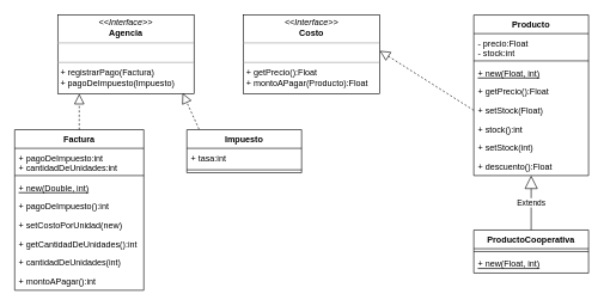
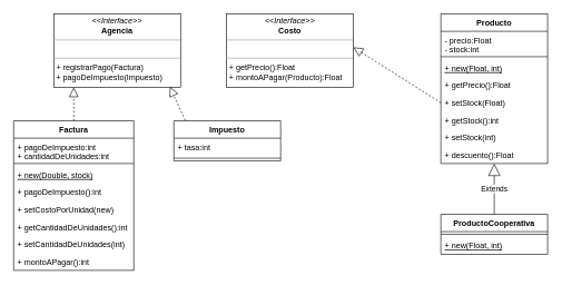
- <mxCell id="9" value="+ stock():int" style="text;strokeColor=none;fillColor=none;align=left;verticalAlign=top;spacingLeft=4;spacingRight=4;overflow=hidden;rotatable=0;points=[[0,0.5],[1,0.5]];portConstraint=eastwest;fontStyle=0" parent="3" vertex="1"><mxGeometry y="146" width="160" height="26" as="geometry" /></mxCell>
+ <mxCell id="9" value="+ getStock():int" style="text;strokeColor=none;fillColor=none;align=left;verticalAlign=top;spacingLeft=4;spacingRight=4;overflow=hidden;rotatable=0;points=[[0,0.5],[1,0.5]];portConstraint=eastwest;fontStyle=0" parent="3" vertex="1"><mxGeometry y="146" width="160" height="26" as="geometry" /></mxCell>
- <mxCell id="21" value="+ new(Double, int)" style="text;strokeColor=none;fillColor=none;align=left;verticalAlign=top;spacingLeft=4;spacingRight=4;overflow=hidden;rotatable=0;points=[[0,0.5],[1,0.5]];portConstraint=eastwest;fontStyle=4" parent="18" vertex="1"><mxGeometry y="68" width="180" height="26" as="geometry" /></mxCell>
+ <mxCell id="21" value="+ new(Double, stock)" style="text;strokeColor=none;fillColor=none;align=left;verticalAlign=top;spacingLeft=4;spacingRight=4;overflow=hidden;rotatable=0;points=[[0,0.5],[1,0.5]];portConstraint=eastwest;fontStyle=4" parent="18" vertex="1"><mxGeometry y="68" width="180" height="26" as="geometry" /></mxCell>
- <mxCell id="25" value="+ cantidadDeUnidades(int)&#10;" style="text;strokeColor=none;fillColor=none;align=left;verticalAlign=top;spacingLeft=4;spacingRight=4;overflow=hidden;rotatable=0;points=[[0,0.5],[1,0.5]];portConstraint=eastwest;" parent="18" vertex="1"><mxGeometry y="172" width="180" height="26" as="geometry" /></mxCell>
+ <mxCell id="25" value="+ setCantidadDeUnidades(int)&#10;" style="text;strokeColor=none;fillColor=none;align=left;verticalAlign=top;spacingLeft=4;spacingRight=4;overflow=hidden;rotatable=0;points=[[0,0.5],[1,0.5]];portConstraint=eastwest;" parent="18" vertex="1"><mxGeometry y="172" width="180" height="26" as="geometry" /></mxCell>
